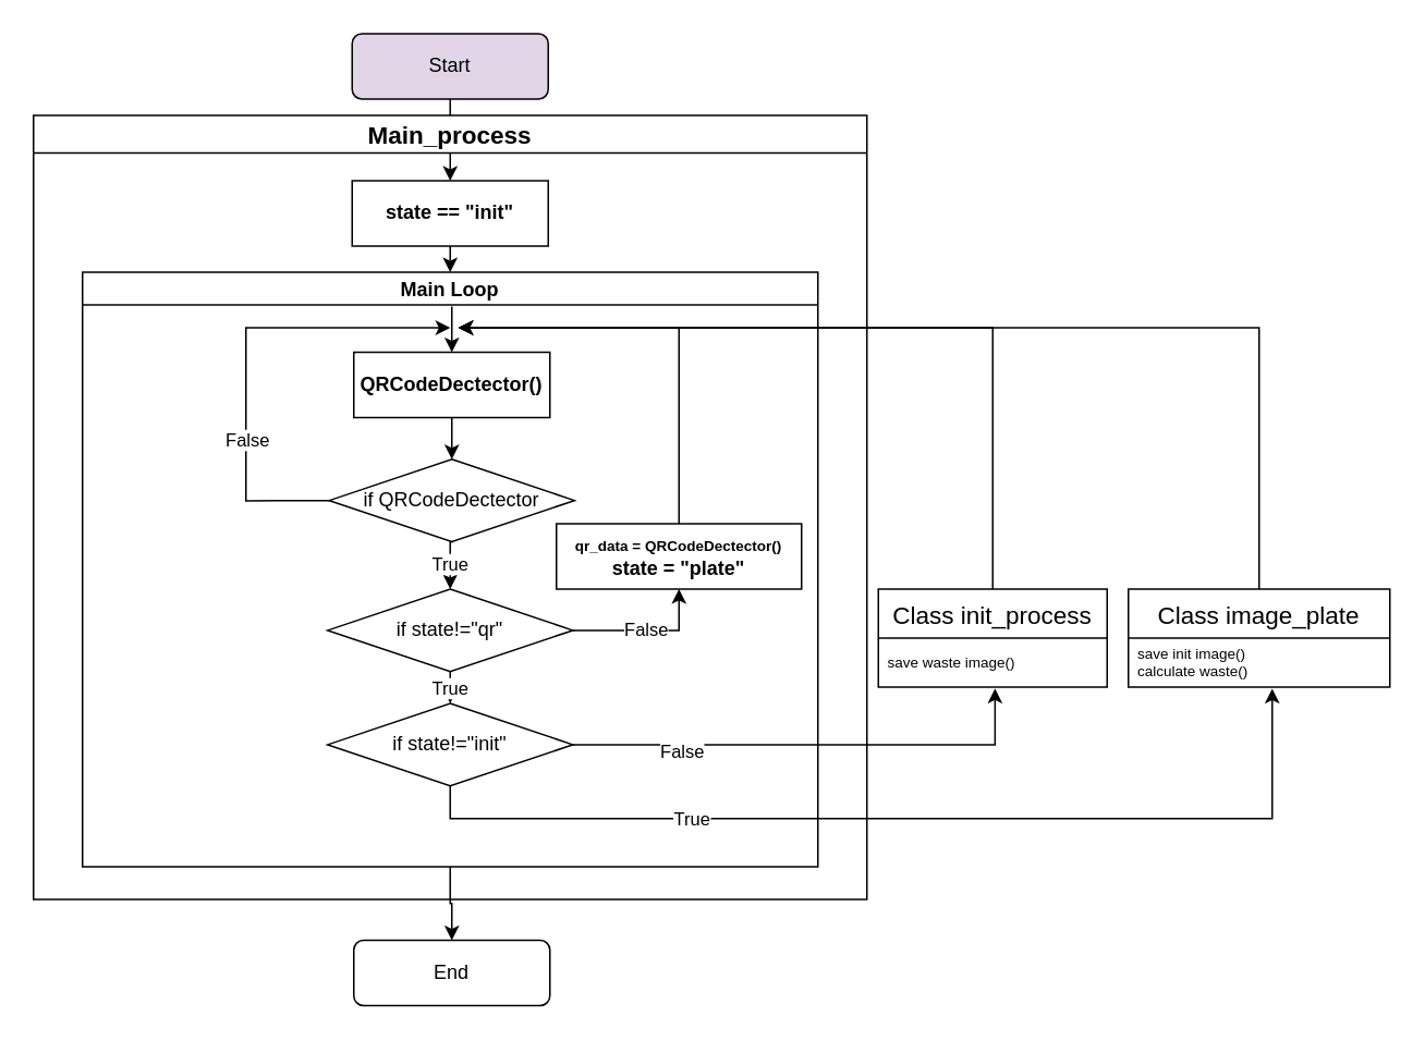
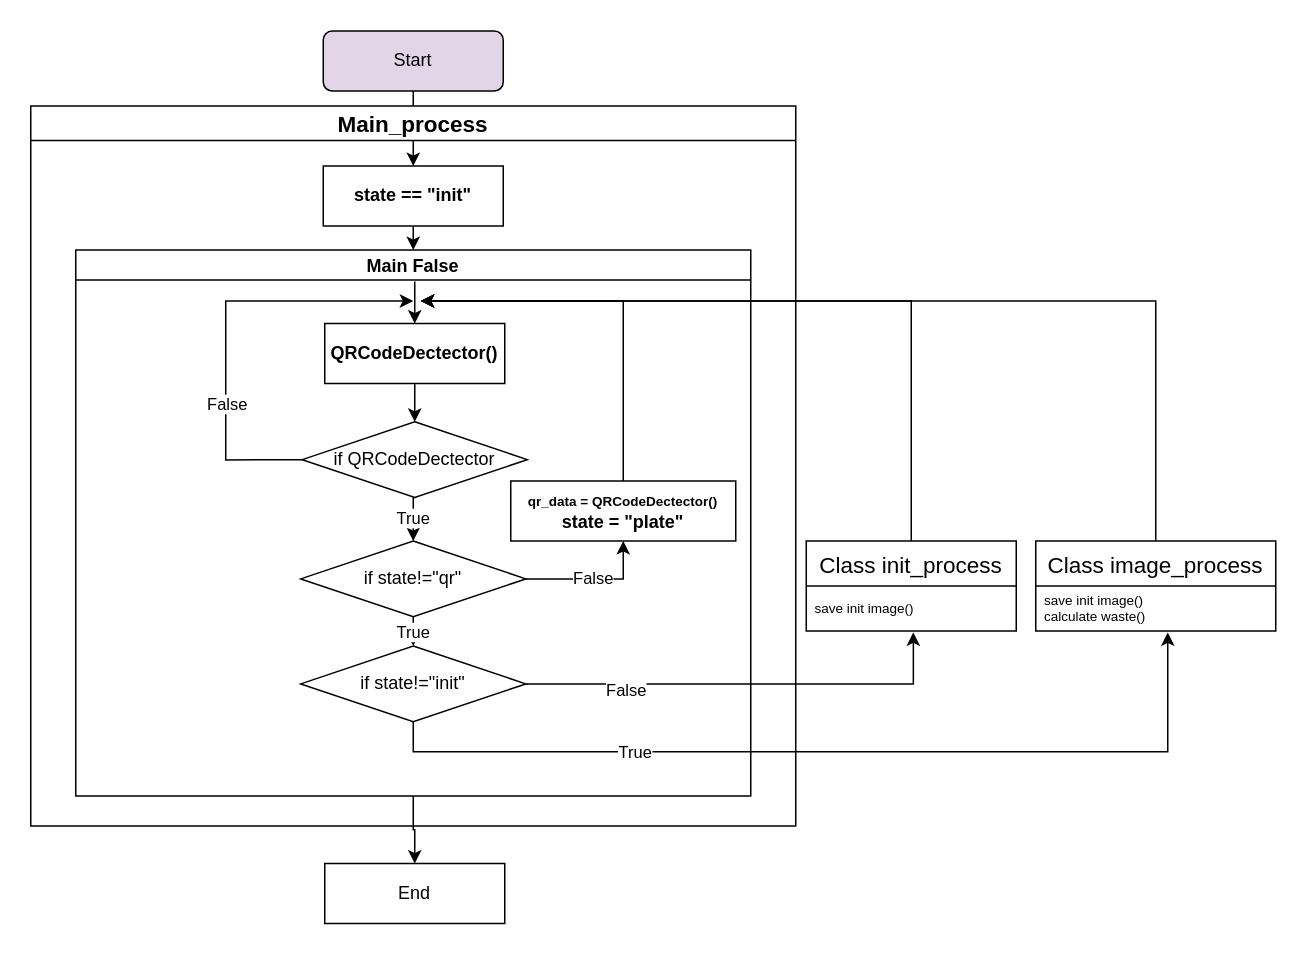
- <mxCell id="6" value="Main Loop" style="swimlane;startSize=20;horizontal=1;containerType=tree;" vertex="1" parent="1"><mxGeometry y="166" width="450" height="364" as="geometry" x="50" /></mxCell>
+ <mxCell id="6" value="Main False" style="swimlane;startSize=20;horizontal=1;containerType=tree;" vertex="1" parent="1"><mxGeometry y="166" width="450" height="364" as="geometry" x="50" /></mxCell>
- <mxCell id="30" value="Class image_plate" style="swimlane;fontStyle=0;childLayout=stackLayout;horizontal=1;startSize=30;horizontalStack=0;resizeParent=1;resizeParentMax=0;resizeLast=0;collapsible=1;marginBottom=0;fontSize=15;" vertex="1" parent="1"><mxGeometry x="690" y="360" width="160" height="60" as="geometry" /></mxCell>
+ <mxCell id="30" value="Class image_process" style="swimlane;fontStyle=0;childLayout=stackLayout;horizontal=1;startSize=30;horizontalStack=0;resizeParent=1;resizeParentMax=0;resizeLast=0;collapsible=1;marginBottom=0;fontSize=15;" vertex="1" parent="1"><mxGeometry x="690" y="360" width="160" height="60" as="geometry" /></mxCell>
- <mxCell id="24" value="save waste image()" style="text;strokeColor=none;fillColor=none;align=left;verticalAlign=middle;spacingLeft=4;spacingRight=4;overflow=hidden;points=[[0,0.5],[1,0.5]];portConstraint=eastwest;rotatable=0;fontSize=9;" vertex="1" parent="23"><mxGeometry y="30" width="140" height="30" as="geometry" /></mxCell>
+ <mxCell id="24" value="save init image()" style="text;strokeColor=none;fillColor=none;align=left;verticalAlign=middle;spacingLeft=4;spacingRight=4;overflow=hidden;points=[[0,0.5],[1,0.5]];portConstraint=eastwest;rotatable=0;fontSize=9;" vertex="1" parent="23"><mxGeometry y="30" width="140" height="30" as="geometry" /></mxCell>
- <mxCell id="4" value="End" style="rounded=1;whiteSpace=wrap;html=1;fontSize=12;glass=0;strokeWidth=1;shadow=0;" parent="1" vertex="1"><mxGeometry x="216" y="575" width="120" height="40" as="geometry" /></mxCell>
+ <mxCell id="4" value="End" style="whiteSpace=wrap;html=1;fontSize=12;glass=0;strokeWidth=1;shadow=0;rounded=0;" parent="1" vertex="1"><mxGeometry x="216" y="575" width="120" height="40" as="geometry" /></mxCell>
